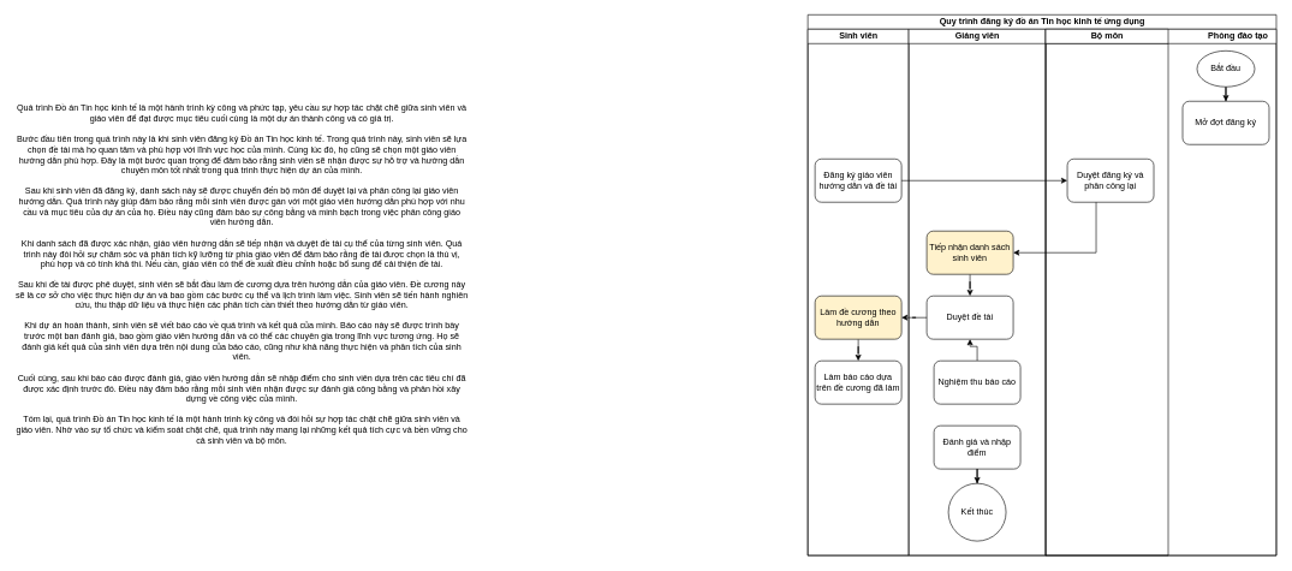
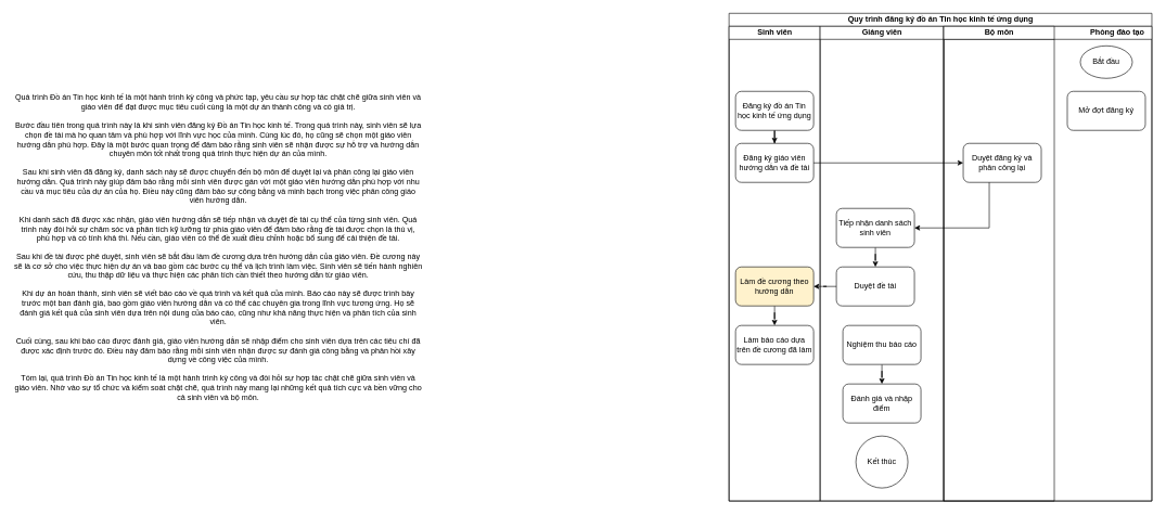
- <mxCell id="21" value="" style="edgeStyle=orthogonalEdgeStyle;rounded=0;orthogonalLoop=1;jettySize=auto;html=1;" edge="1" parent="18" source="22" target="23"><mxGeometry relative="1" as="geometry" /></mxCell>
+ <mxCell id="6" value="Đăng ký đồ án Tin học kinh tế ứng dụng" style="whiteSpace=wrap;html=1;rounded=1;" vertex="1" parent="4"><mxGeometry x="10" y="100" width="120" height="60" as="geometry" /></mxCell>
+ <mxCell id="5" value="" style="edgeStyle=orthogonalEdgeStyle;rounded=0;orthogonalLoop=1;jettySize=auto;html=1;" edge="1" parent="4" source="6" target="7"><mxGeometry relative="1" as="geometry" /></mxCell>
- <mxCell id="13" value="Tiếp nhận danh sách sinh viên" style="whiteSpace=wrap;html=1;rounded=1;fillColor=#fff2cc;" vertex="1" parent="11"><mxGeometry x="25" y="280" width="120" height="60" as="geometry" /></mxCell>
+ <mxCell id="13" value="Tiếp nhận danh sách sinh viên" style="whiteSpace=wrap;html=1;rounded=1;" vertex="1" parent="11"><mxGeometry x="25" y="280" width="120" height="60" as="geometry" /></mxCell>
- <mxCell id="15" value="" style="edgeStyle=orthogonalEdgeStyle;rounded=0;orthogonalLoop=1;jettySize=auto;html=1;" edge="1" parent="11" source="16" target="14"><mxGeometry relative="1" as="geometry" /></mxCell>
+ <mxCell id="15" value="" style="edgeStyle=orthogonalEdgeStyle;rounded=0;orthogonalLoop=1;jettySize=auto;html=1;" edge="1" parent="11" source="16" target="17"><mxGeometry relative="1" as="geometry" /></mxCell>
- <mxCell id="29" value="" style="edgeStyle=orthogonalEdgeStyle;rounded=0;orthogonalLoop=1;jettySize=auto;html=1;" edge="1" parent="1" source="17" target="28"><mxGeometry relative="1" as="geometry" /></mxCell>
